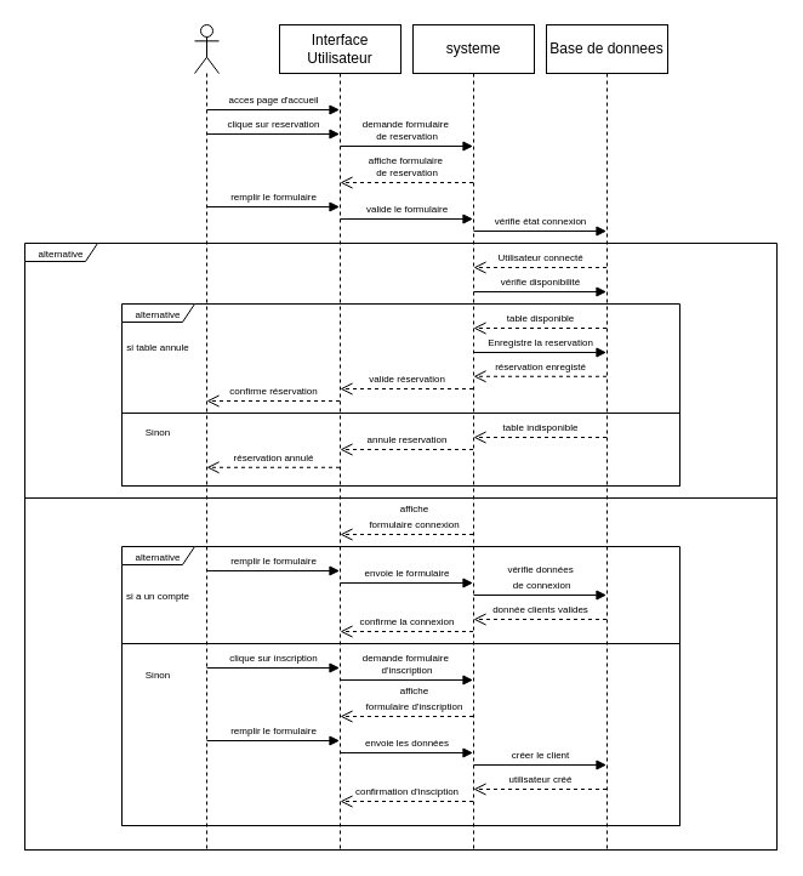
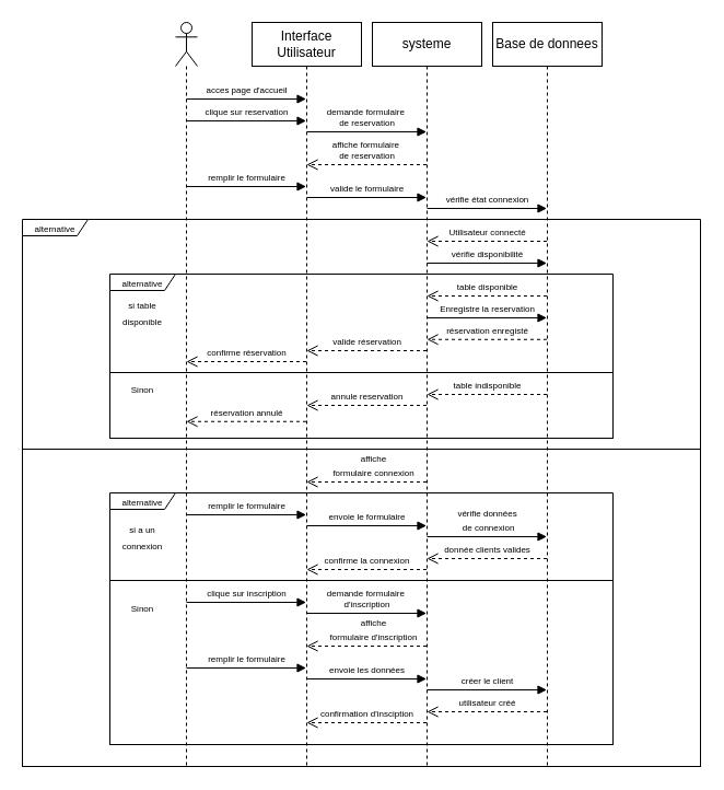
- <mxCell id="28" value="&lt;font style=&quot;font-size: 8px;&quot;&gt;si table annule&lt;/font&gt;" style="text;html=1;align=center;verticalAlign=middle;whiteSpace=wrap;rounded=0;" vertex="1" parent="1"><mxGeometry x="100" y="270" width="60" height="30" as="geometry" /></mxCell>
+ <mxCell id="28" value="&lt;font style=&quot;font-size: 8px;&quot;&gt;si table disponible&lt;/font&gt;" style="text;html=1;align=center;verticalAlign=middle;whiteSpace=wrap;rounded=0;" vertex="1" parent="1"><mxGeometry x="100" y="270" width="60" height="30" as="geometry" /></mxCell>
- <mxCell id="45" value="&lt;font style=&quot;font-size: 8px;&quot;&gt;si a un compte&lt;/font&gt;" style="text;html=1;align=center;verticalAlign=middle;whiteSpace=wrap;rounded=0;" vertex="1" parent="1"><mxGeometry x="100" y="475" width="60" height="30" as="geometry" /></mxCell>
+ <mxCell id="45" value="&lt;font style=&quot;font-size: 8px;&quot;&gt;si a un connexion&lt;/font&gt;" style="text;html=1;align=center;verticalAlign=middle;whiteSpace=wrap;rounded=0;" vertex="1" parent="1"><mxGeometry x="100" y="475" width="60" height="30" as="geometry" /></mxCell>
